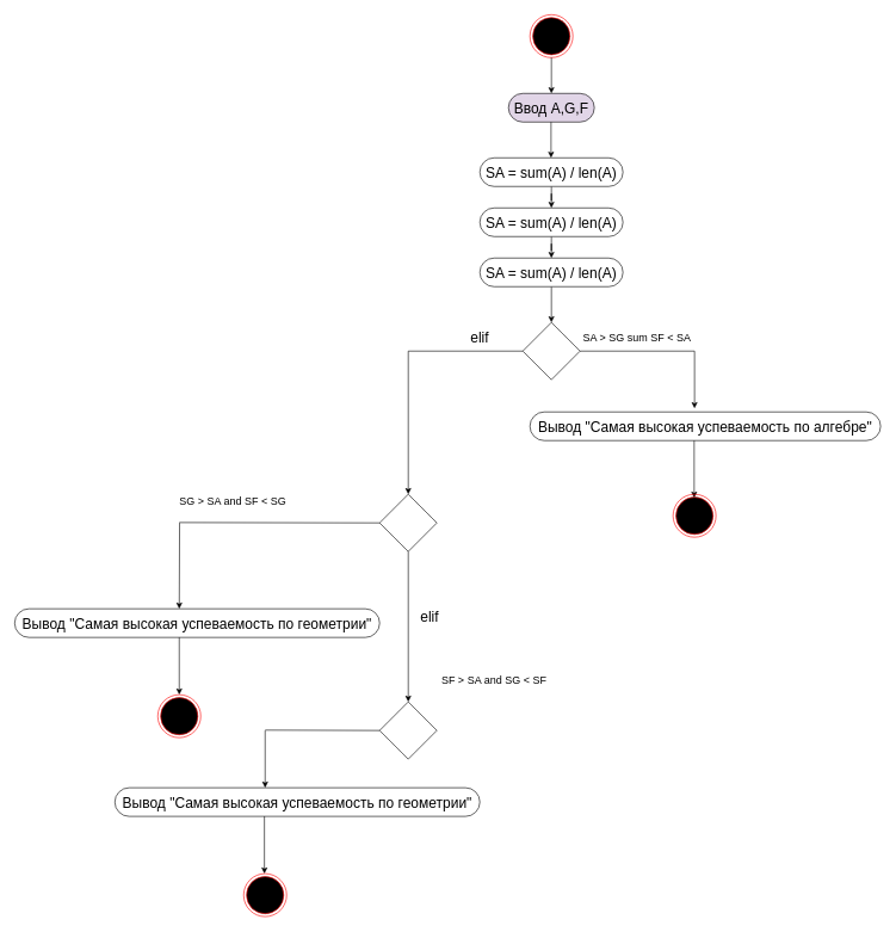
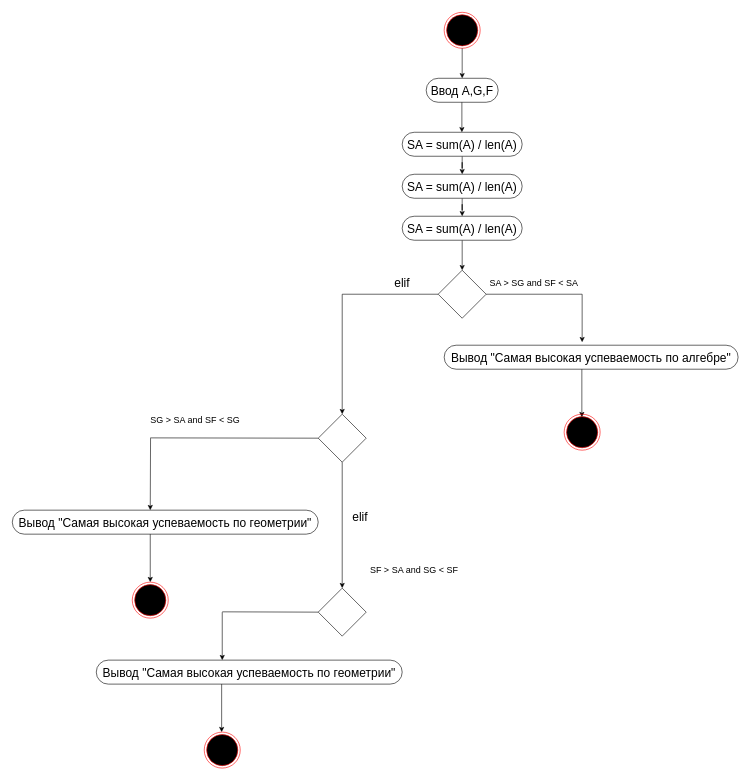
- <mxCell id="4" value="Ввод A,G,F" style="rounded=1;whiteSpace=wrap;html=1;arcSize=50;fontSize=20;fillColor=#e1d5e7;" parent="1" vertex="1"><mxGeometry x="710" y="130" width="120" height="40" as="geometry" /></mxCell>
+ <mxCell id="4" value="Ввод A,G,F" style="rounded=1;whiteSpace=wrap;html=1;arcSize=50;fontSize=20;" parent="1" vertex="1"><mxGeometry x="710" y="130" width="120" height="40" as="geometry" /></mxCell>
- <mxCell id="15" value="SA &amp;gt; SG sum SF &amp;lt; SA" style="text;html=1;strokeColor=none;fillColor=none;align=center;verticalAlign=middle;whiteSpace=wrap;rounded=0;fontSize=15;" parent="1" vertex="1"><mxGeometry x="810" y="460" width="160" height="20" as="geometry" /></mxCell>
+ <mxCell id="15" value="SA &amp;gt; SG and SF &amp;lt; SA" style="text;html=1;strokeColor=none;fillColor=none;align=center;verticalAlign=middle;whiteSpace=wrap;rounded=0;fontSize=15;" parent="1" vertex="1"><mxGeometry x="810" y="460" width="160" height="20" as="geometry" /></mxCell>
